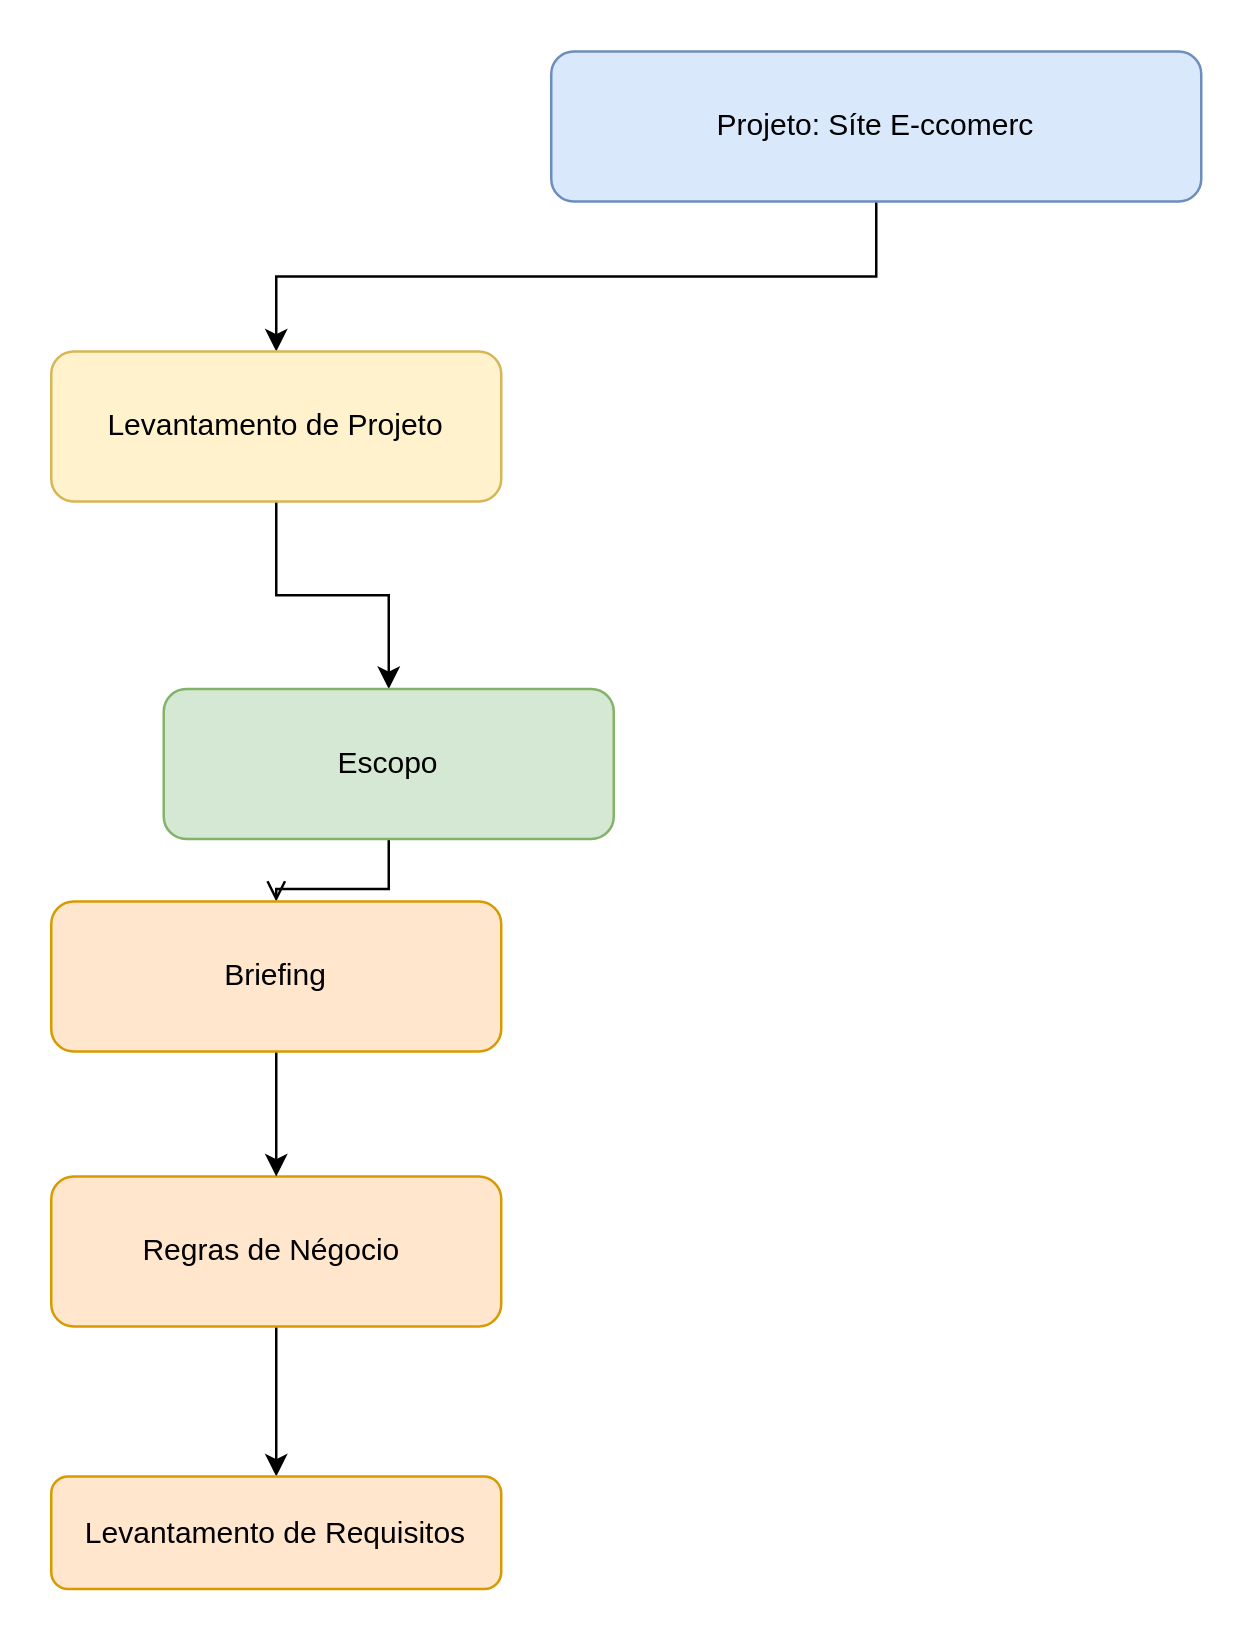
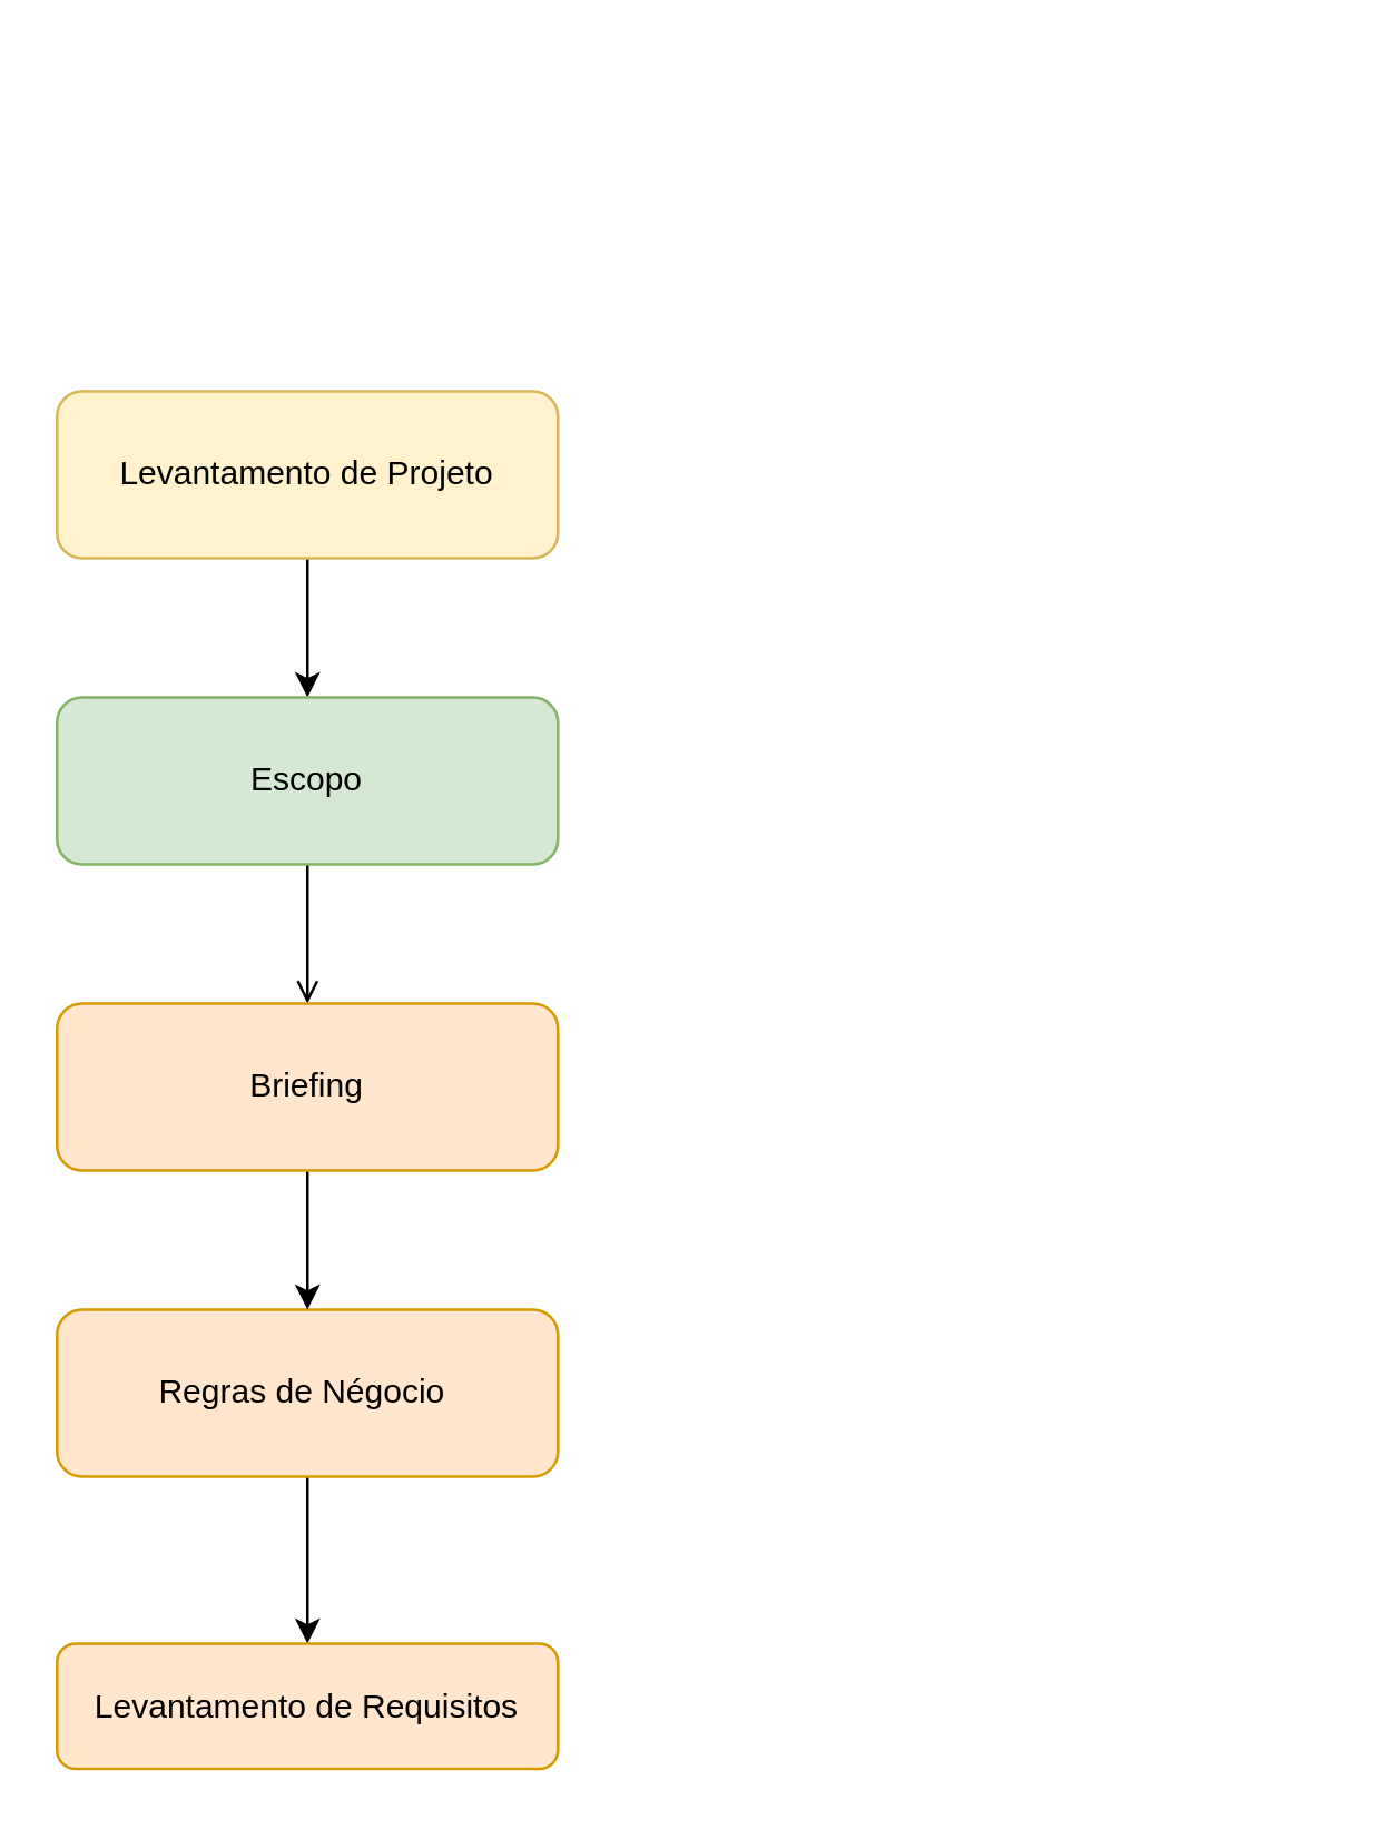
- <mxCell id="3" value="Projeto: Síte E-ccomerc" style="rounded=1;whiteSpace=wrap;html=1;fillColor=#dae8fc;strokeColor=#6c8ebf;" vertex="1" parent="1"><mxGeometry x="220" y="20" width="260" height="60" as="geometry" /></mxCell>
- <mxCell id="2" style="edgeStyle=orthogonalEdgeStyle;rounded=0;orthogonalLoop=1;jettySize=auto;html=1;exitX=0.5;exitY=1;exitDx=0;exitDy=0;entryX=0.5;entryY=0;entryDx=0;entryDy=0;" edge="1" parent="1" source="3" target="5"><mxGeometry relative="1" as="geometry" /></mxCell>
- <mxCell id="7" value="Escopo" style="rounded=1;whiteSpace=wrap;html=1;fillColor=#d5e8d4;strokeColor=#82b366;" vertex="1" parent="1"><mxGeometry x="65" y="275" width="180" height="60" as="geometry" /></mxCell>
+ <mxCell id="7" value="Escopo" style="rounded=1;whiteSpace=wrap;html=1;fillColor=#d5e8d4;strokeColor=#82b366;" vertex="1" parent="1"><mxGeometry x="20" y="250" width="180" height="60" as="geometry" /></mxCell>
